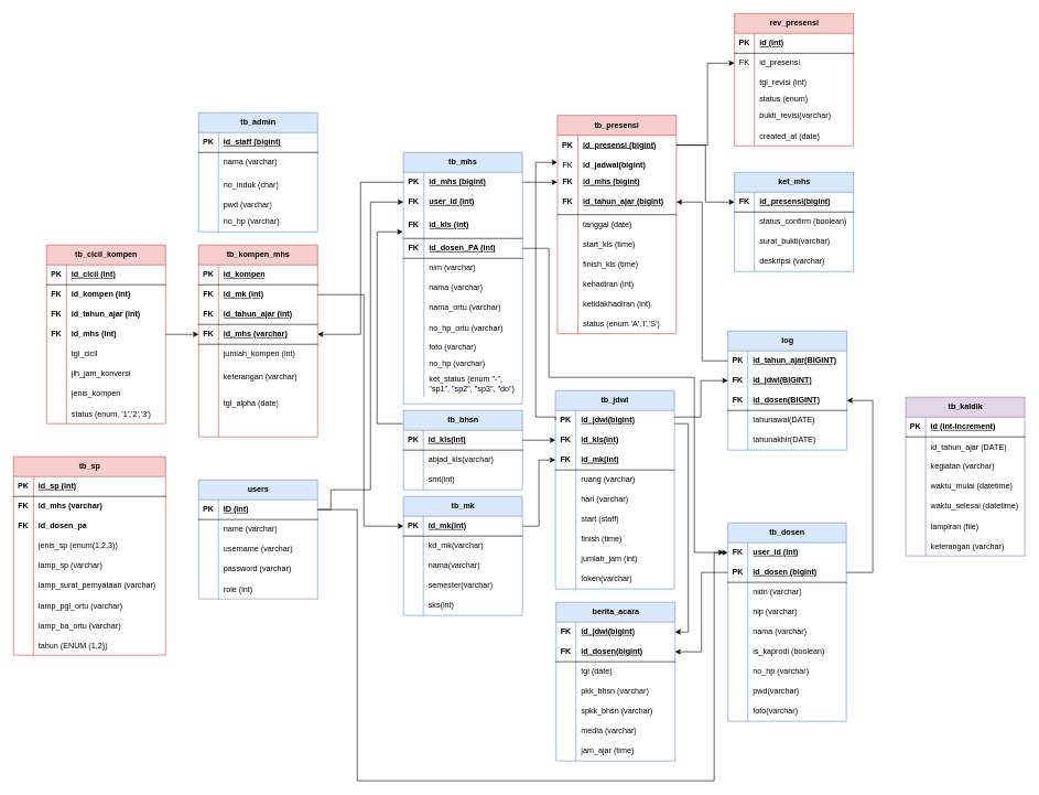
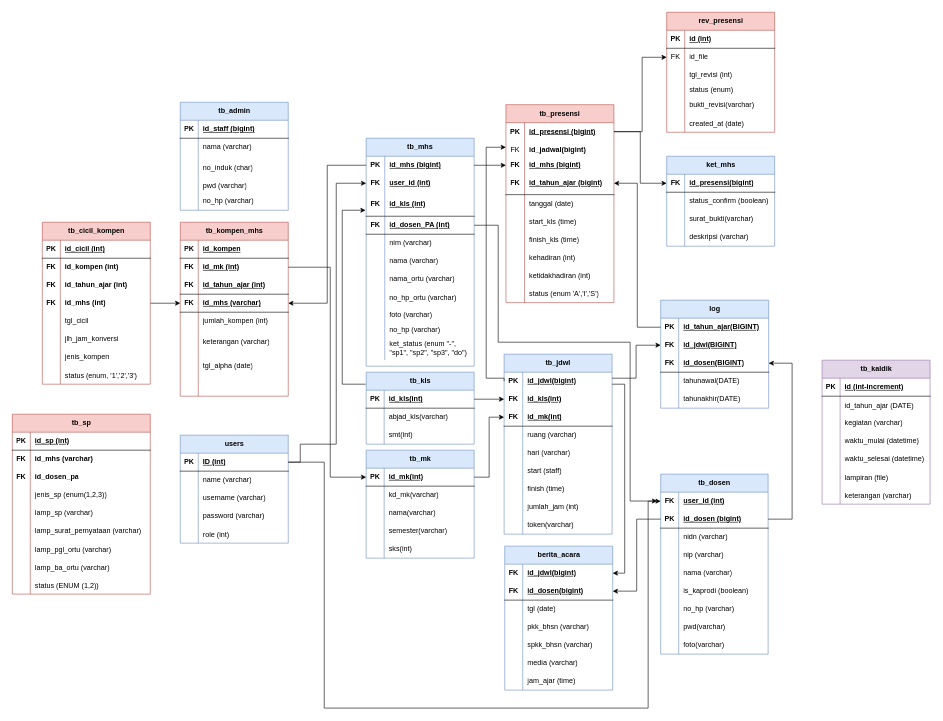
- <mxCell id="356" value="id_presensi" style="shape=partialRectangle;connectable=0;fillColor=none;top=0;left=0;bottom=0;right=0;align=left;spacingLeft=6;fontStyle=0;overflow=hidden;whiteSpace=wrap;html=1;" vertex="1" parent="354"><mxGeometry x="30" width="150" height="30" as="geometry"><mxRectangle width="150" height="30" as="alternateBounds" /></mxGeometry></mxCell>
+ <mxCell id="356" value="id_file" style="shape=partialRectangle;connectable=0;fillColor=none;top=0;left=0;bottom=0;right=0;align=left;spacingLeft=6;fontStyle=0;overflow=hidden;whiteSpace=wrap;html=1;" vertex="1" parent="354"><mxGeometry x="30" width="150" height="30" as="geometry"><mxRectangle width="150" height="30" as="alternateBounds" /></mxGeometry></mxCell>
- <mxCell id="36" value="tb_bhsn" style="shape=table;startSize=30;container=1;collapsible=1;childLayout=tableLayout;fixedRows=1;rowLines=0;fontStyle=1;align=center;resizeLast=1;html=1;fillColor=#dae8fc;strokeColor=#6c8ebf;" vertex="1" parent="1"><mxGeometry x="609.91" y="620" width="180" height="120.0" as="geometry" /></mxCell>
+ <mxCell id="36" value="tb_kls" style="shape=table;startSize=30;container=1;collapsible=1;childLayout=tableLayout;fixedRows=1;rowLines=0;fontStyle=1;align=center;resizeLast=1;html=1;fillColor=#dae8fc;strokeColor=#6c8ebf;" vertex="1" parent="1"><mxGeometry x="609.91" y="620" width="180" height="120.0" as="geometry" /></mxCell>
- <mxCell id="349" value="tahun (ENUM (1,2))" style="shape=partialRectangle;connectable=0;fillColor=none;top=0;left=0;bottom=0;right=0;align=left;spacingLeft=6;overflow=hidden;" vertex="1" parent="347"><mxGeometry x="30" width="200" height="30" as="geometry"><mxRectangle width="200" height="30" as="alternateBounds" /></mxGeometry></mxCell>
+ <mxCell id="349" value="status (ENUM (1,2))" style="shape=partialRectangle;connectable=0;fillColor=none;top=0;left=0;bottom=0;right=0;align=left;spacingLeft=6;overflow=hidden;" vertex="1" parent="347"><mxGeometry x="30" width="200" height="30" as="geometry"><mxRectangle width="200" height="30" as="alternateBounds" /></mxGeometry></mxCell>
